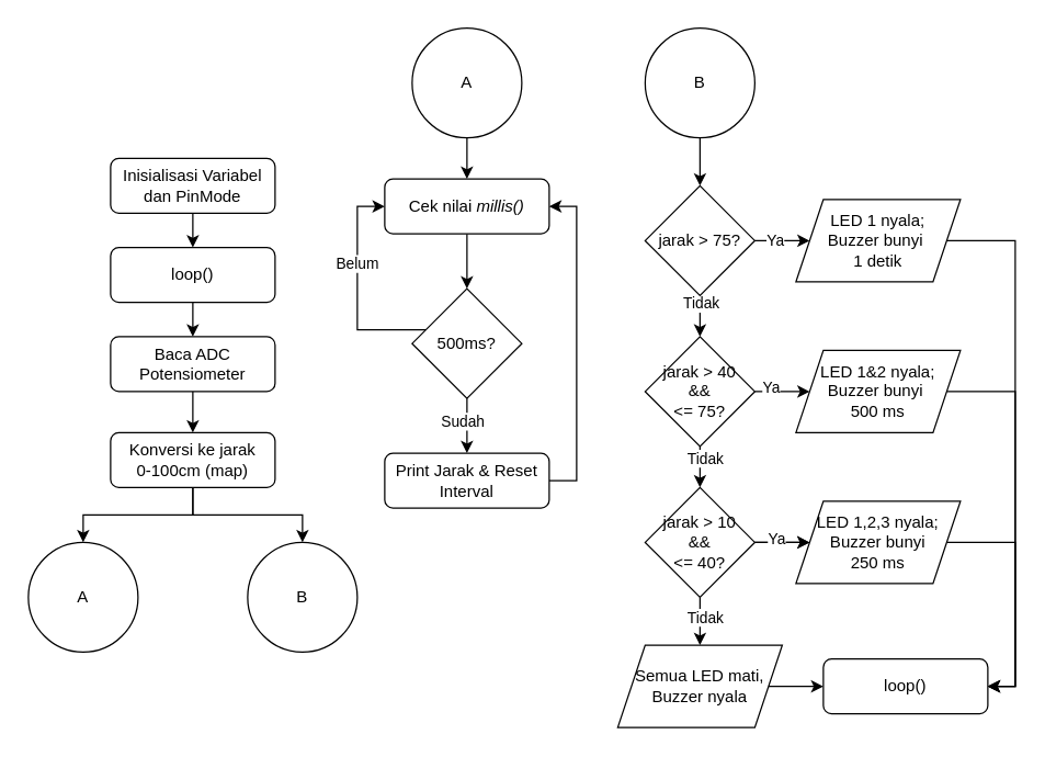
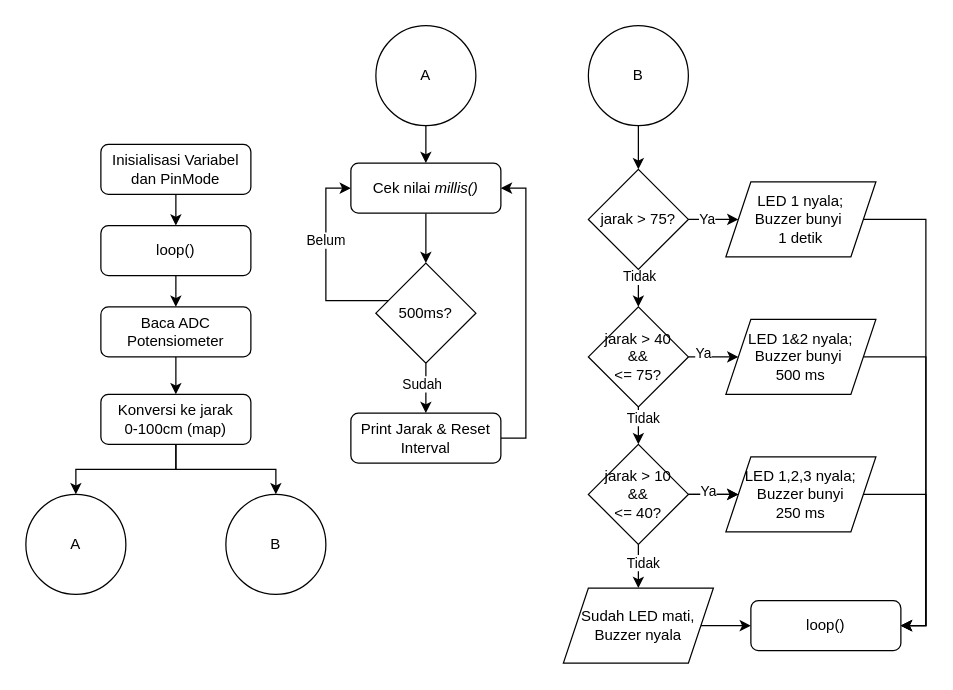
- <mxCell id="47" value="Semua LED mati, Buzzer nyala" style="shape=parallelogram;perimeter=parallelogramPerimeter;whiteSpace=wrap;html=1;fixedSize=1;" vertex="1" parent="1"><mxGeometry x="450" y="470" width="120" height="60" as="geometry" /></mxCell>
+ <mxCell id="47" value="Sudah LED mati, Buzzer nyala" style="shape=parallelogram;perimeter=parallelogramPerimeter;whiteSpace=wrap;html=1;fixedSize=1;" vertex="1" parent="1"><mxGeometry x="450" y="470" width="120" height="60" as="geometry" /></mxCell>
